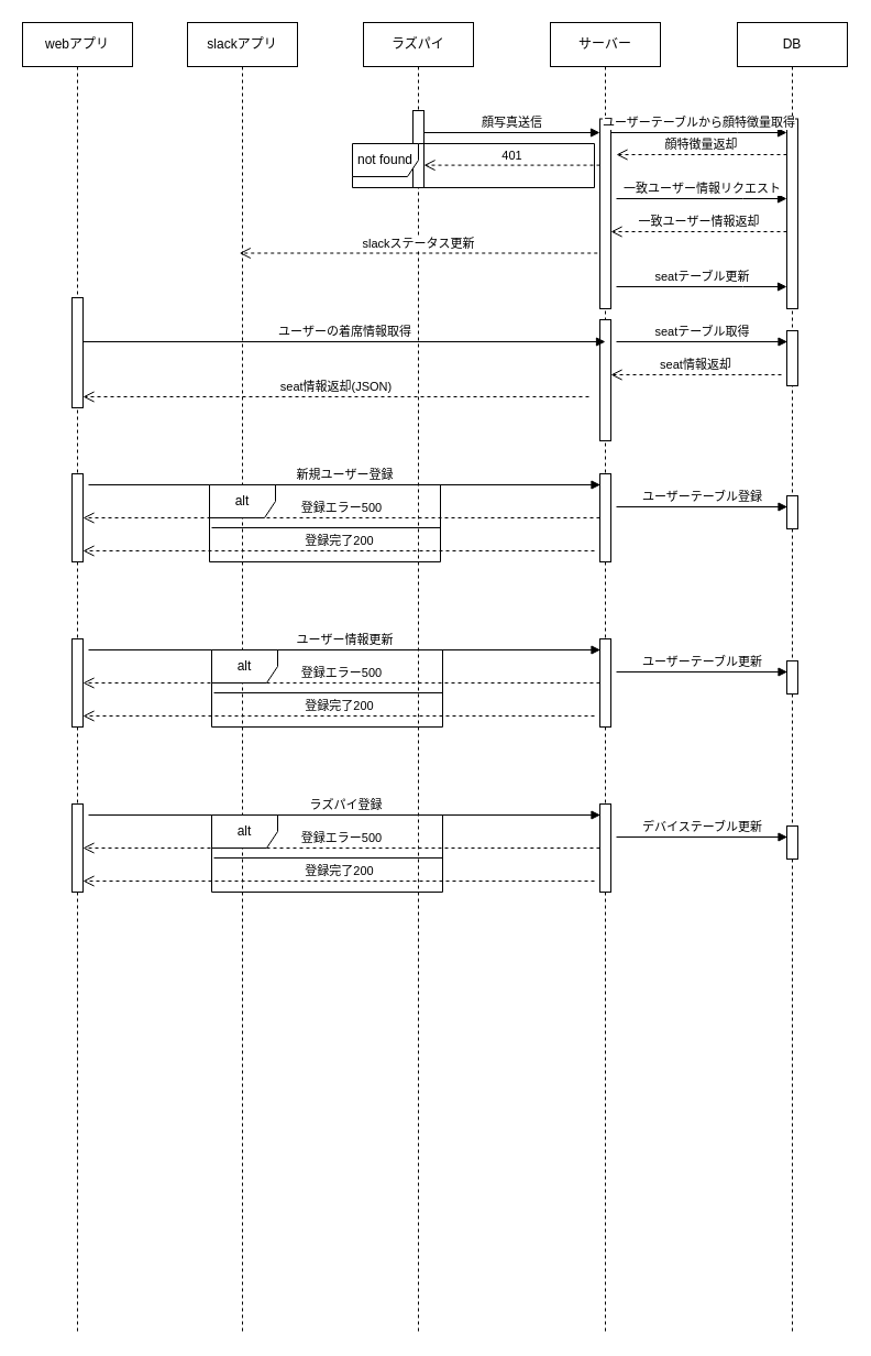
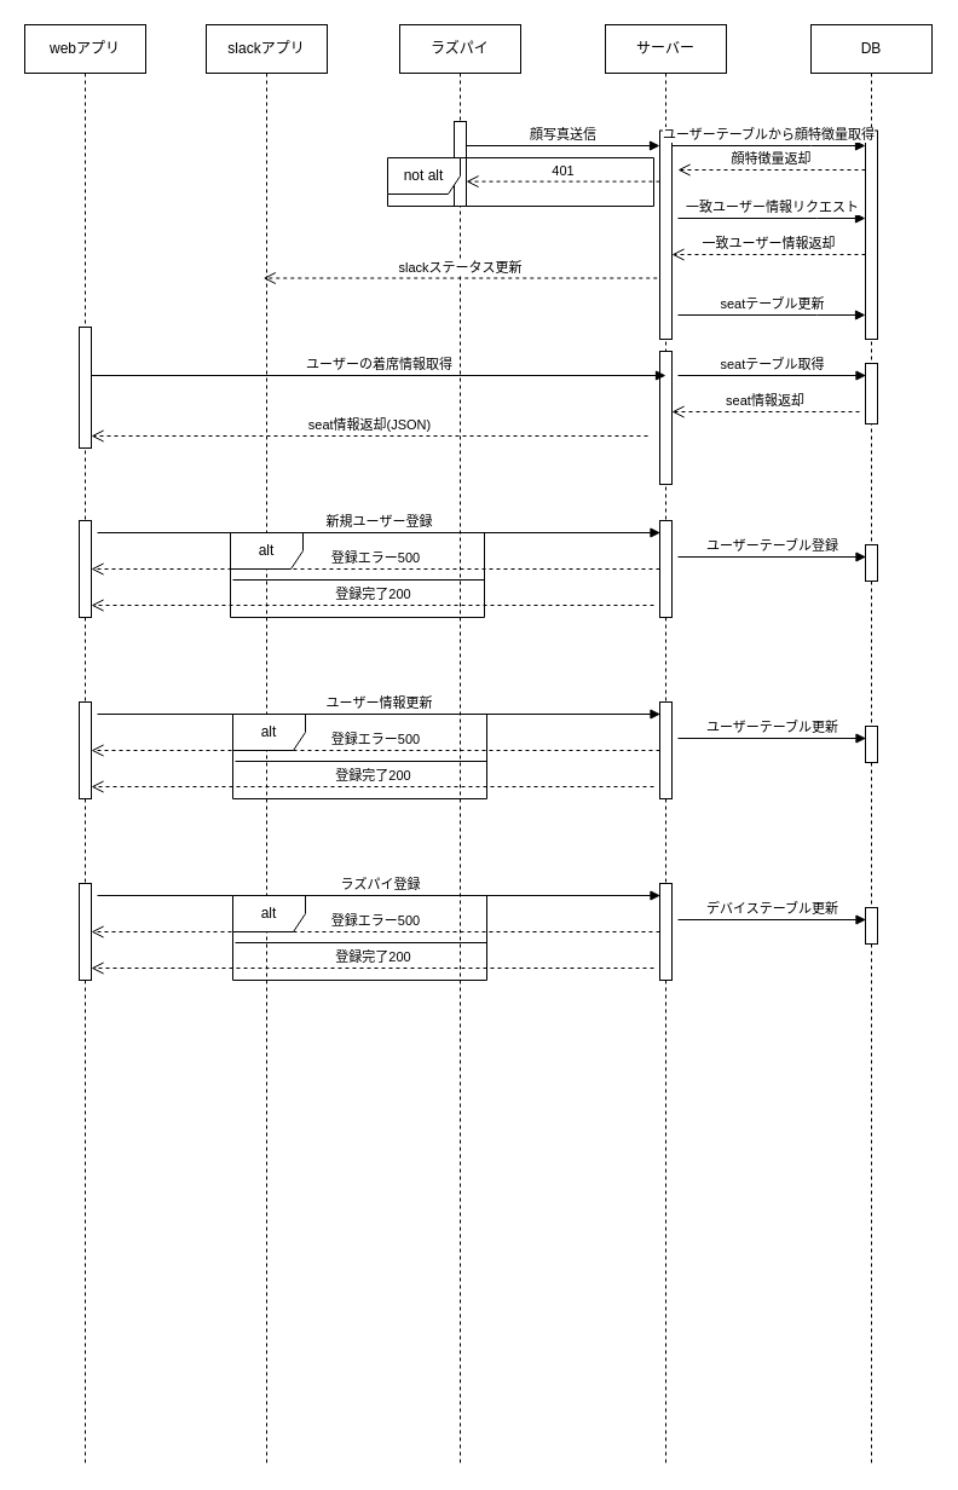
- <mxCell id="46" value="not found" style="shape=umlFrame;whiteSpace=wrap;html=1;pointerEvents=0;" parent="1" vertex="1"><mxGeometry x="320" y="130" width="220" height="40" as="geometry" /></mxCell>
+ <mxCell id="46" value="not alt" style="shape=umlFrame;whiteSpace=wrap;html=1;pointerEvents=0;" parent="1" vertex="1"><mxGeometry x="320" y="130" width="220" height="40" as="geometry" /></mxCell>
